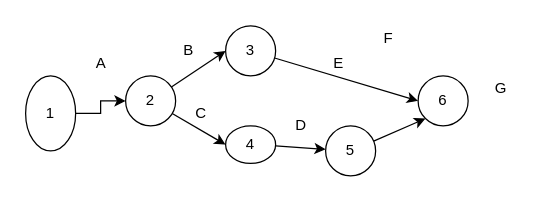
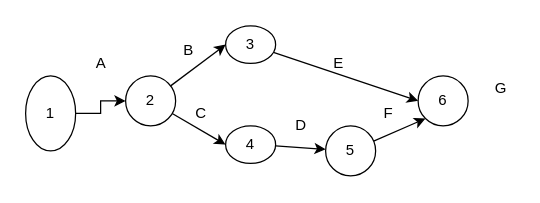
- <mxCell id="16" value="F" style="text;html=1;align=center;verticalAlign=middle;resizable=0;points=[];autosize=1;strokeColor=none;fillColor=none;" vertex="1" parent="1"><mxGeometry x="300" y="20" width="20" height="20" as="geometry" /></mxCell>
+ <mxCell id="16" value="F" style="text;html=1;align=center;verticalAlign=middle;resizable=0;points=[];autosize=1;strokeColor=none;fillColor=none;" vertex="1" parent="1"><mxGeometry x="300" y="80" width="20" height="20" as="geometry" /></mxCell>
- <mxCell id="15" value="3" style="ellipse;whiteSpace=wrap;html=1;aspect=fixed;" vertex="1" parent="1"><mxGeometry x="180" y="20" width="40" height="40" as="geometry" /></mxCell>
+ <mxCell id="15" value="3" style="ellipse;whiteSpace=wrap;html=1;aspect=fixed;" vertex="1" parent="1"><mxGeometry x="180" y="20" width="40" height="30" as="geometry" /></mxCell>
